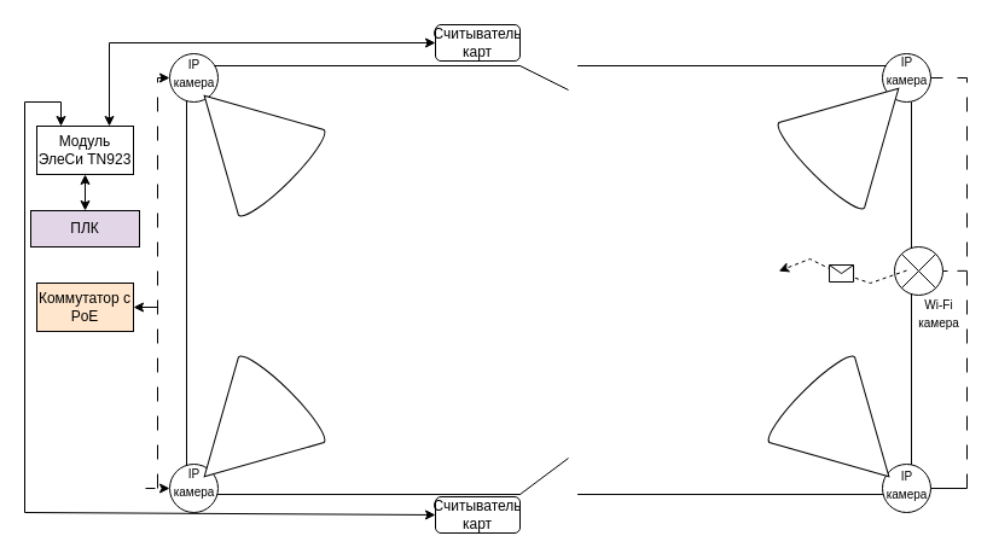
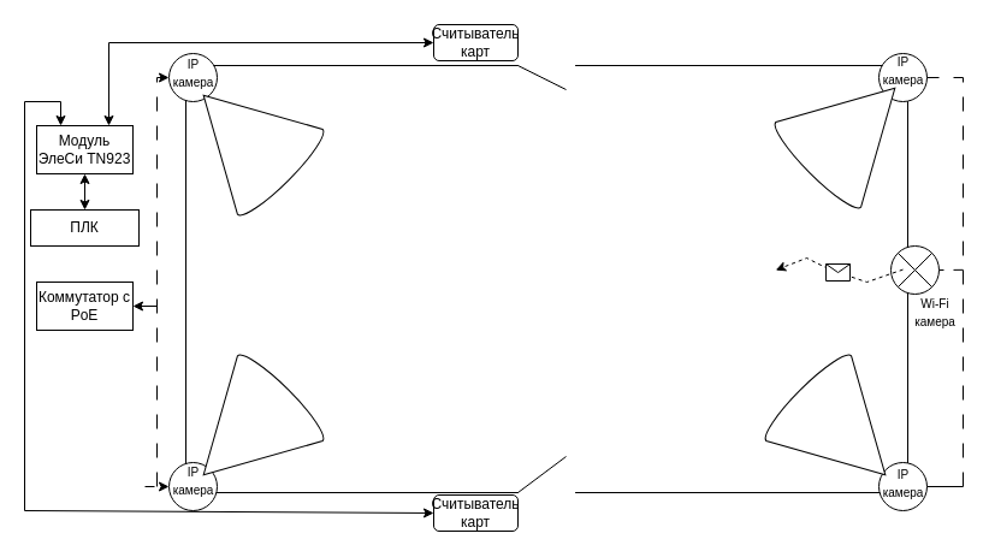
- <mxCell id="13" value="ПЛК" style="rounded=0;whiteSpace=wrap;html=1;fillColor=#e1d5e7;" parent="1" vertex="1"><mxGeometry x="25" y="174" width="90" height="30" as="geometry" /></mxCell>
+ <mxCell id="13" value="ПЛК" style="rounded=0;whiteSpace=wrap;html=1;" parent="1" vertex="1"><mxGeometry x="25" y="174" width="90" height="30" as="geometry" /></mxCell>
- <mxCell id="14" value="Коммутатор с PoE" style="rounded=0;whiteSpace=wrap;html=1;fillColor=#ffe6cc;" parent="1" vertex="1"><mxGeometry x="30" y="234" width="80" height="40" as="geometry" /></mxCell>
+ <mxCell id="14" value="Коммутатор с PoE" style="rounded=0;whiteSpace=wrap;html=1;" parent="1" vertex="1"><mxGeometry x="30" y="234" width="80" height="40" as="geometry" /></mxCell>
